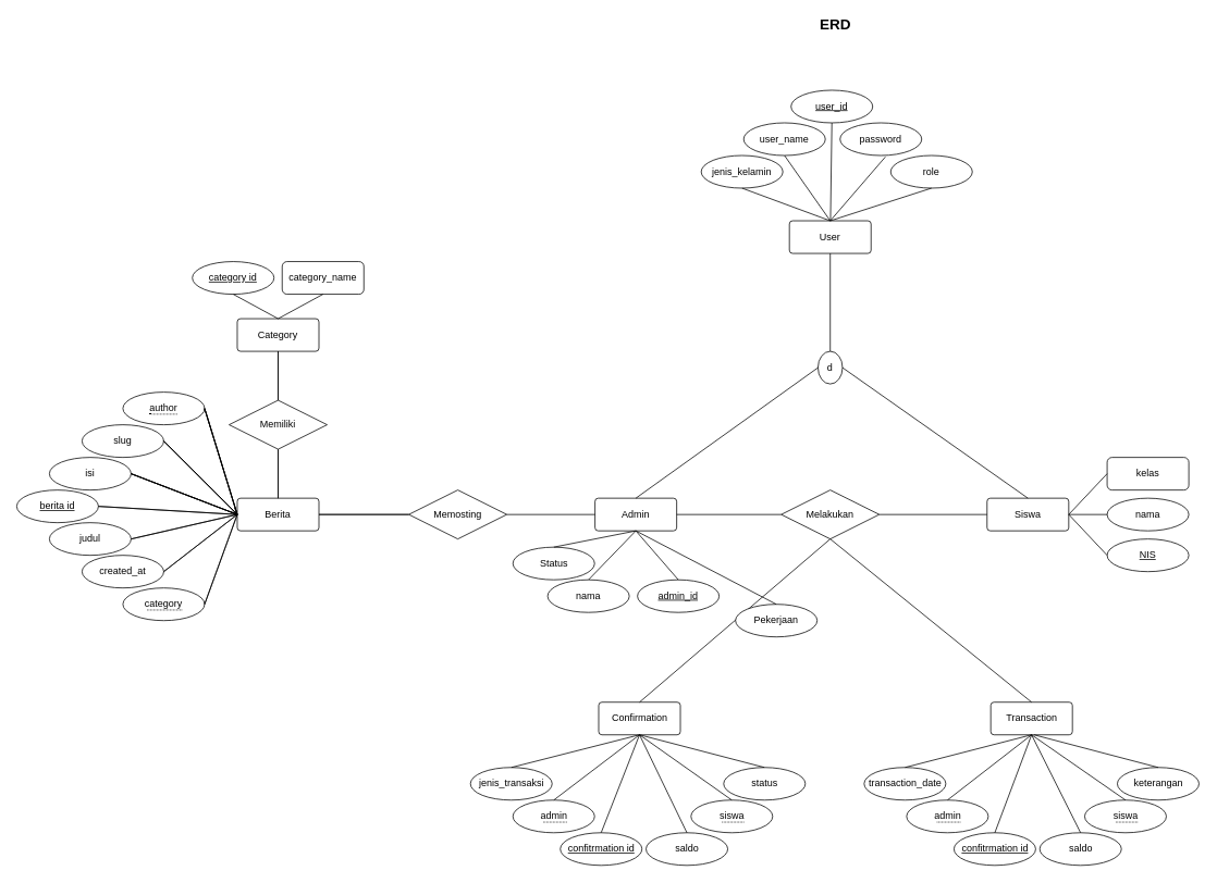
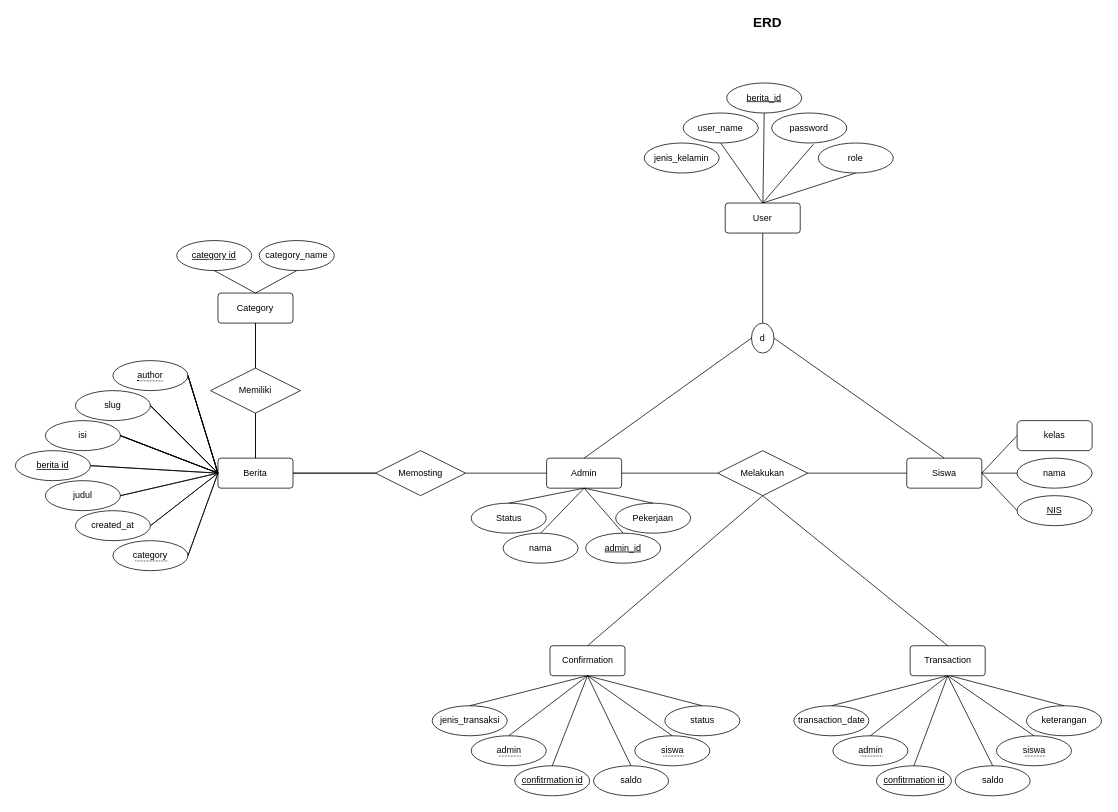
- <mxCell id="4" value="user_id" style="ellipse;whiteSpace=wrap;html=1;align=center;fontStyle=4;" parent="1" vertex="1"><mxGeometry x="968" y="110" width="100" height="40" as="geometry" /></mxCell>
+ <mxCell id="4" value="berita_id" style="ellipse;whiteSpace=wrap;html=1;align=center;fontStyle=4;" parent="1" vertex="1"><mxGeometry x="968" y="110" width="100" height="40" as="geometry" /></mxCell>
- <mxCell id="16" value="" style="endArrow=none;html=1;rounded=0;exitX=0.5;exitY=1;exitDx=0;exitDy=0;entryX=0.5;entryY=0;entryDx=0;entryDy=0;" parent="1" source="8" target="3" edge="1"><mxGeometry relative="1" as="geometry"><mxPoint x="970" y="200" as="sourcePoint" /><mxPoint x="1026" y="280" as="targetPoint" /></mxGeometry></mxCell>
- <mxCell id="64" value="category_name" style="whiteSpace=wrap;html=1;align=center;rounded=1;" parent="1" vertex="1"><mxGeometry x="345" y="320" width="100" height="40" as="geometry" /></mxCell>
+ <mxCell id="64" value="category_name" style="ellipse;whiteSpace=wrap;html=1;align=center;" parent="1" vertex="1"><mxGeometry x="345" y="320" width="100" height="40" as="geometry" /></mxCell>
- <mxCell id="42" value="Pekerjaan" style="ellipse;whiteSpace=wrap;html=1;align=center;" parent="1" vertex="1"><mxGeometry x="900" y="740" width="100" height="40" as="geometry" /></mxCell>
+ <mxCell id="42" value="Pekerjaan" style="ellipse;whiteSpace=wrap;html=1;align=center;" parent="1" vertex="1"><mxGeometry x="820" y="670" width="100" height="40" as="geometry" /></mxCell>
